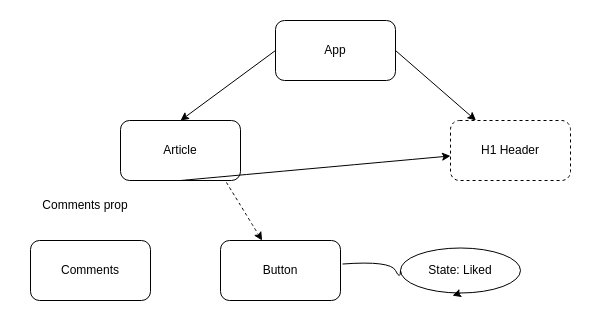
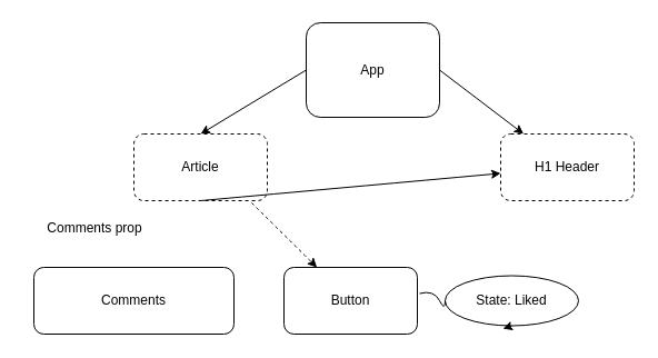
- <mxCell id="4" value="App" style="rounded=1;whiteSpace=wrap;html=1;" parent="1" vertex="1"><mxGeometry x="275" y="20" width="120" height="60" as="geometry" /></mxCell>
+ <mxCell id="4" value="App" style="rounded=1;whiteSpace=wrap;html=1;" parent="1" vertex="1"><mxGeometry x="275" y="20" width="120" height="85" as="geometry" /></mxCell>
- <mxCell id="6" value="Article" style="rounded=1;whiteSpace=wrap;html=1;" parent="1" vertex="1"><mxGeometry x="120" y="120" width="120" height="60" as="geometry" /></mxCell>
+ <mxCell id="6" value="Article" style="rounded=1;whiteSpace=wrap;html=1;dashed=1;" parent="1" vertex="1"><mxGeometry x="120" y="120" width="120" height="60" as="geometry" /></mxCell>
- <mxCell id="8" value="Comments" style="rounded=1;whiteSpace=wrap;html=1;" parent="1" vertex="1"><mxGeometry x="30" y="240" width="120" height="60" as="geometry" /></mxCell>
+ <mxCell id="8" value="Comments" style="rounded=1;whiteSpace=wrap;html=1;" parent="1" vertex="1"><mxGeometry x="30" y="240" width="180" height="60" as="geometry" /></mxCell>
- <mxCell id="10" value="Button" style="rounded=1;whiteSpace=wrap;html=1;" parent="1" vertex="1"><mxGeometry x="220" y="240" width="120" height="60" as="geometry" /></mxCell>
+ <mxCell id="10" value="Button" style="rounded=1;whiteSpace=wrap;html=1;" parent="1" vertex="1"><mxGeometry x="255" y="240" width="120" height="60" as="geometry" /></mxCell>
